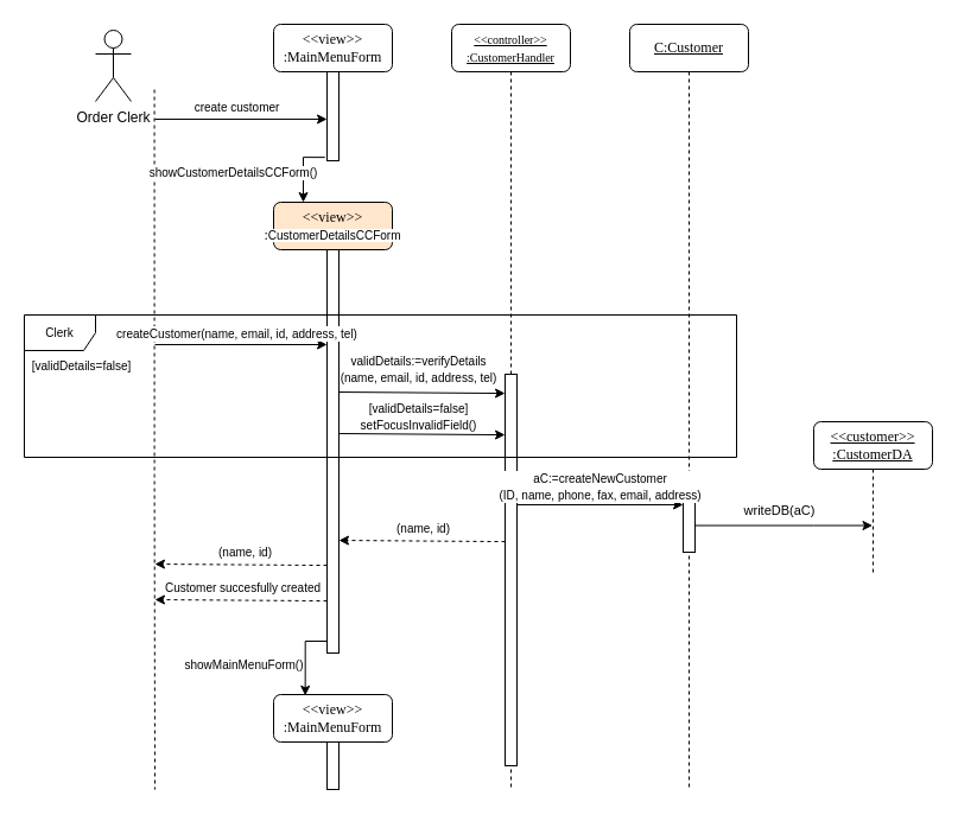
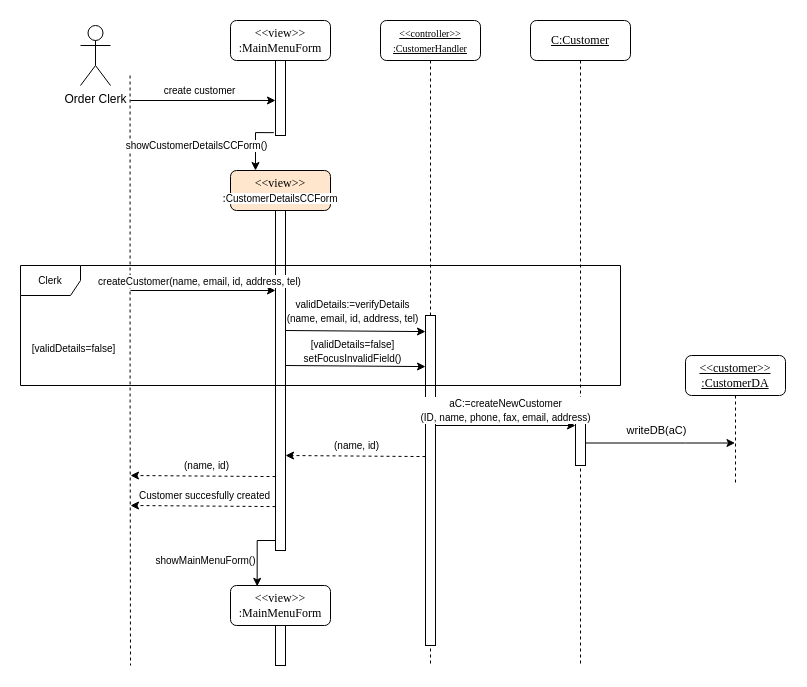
- <mxCell id="34" value="&lt;span style=&quot;font-size: 10px ; background-color: rgb(255 , 255 , 255)&quot;&gt;[validDetails=false]&lt;/span&gt;" style="text;html=1;align=center;verticalAlign=middle;resizable=0;points=[];autosize=1;strokeColor=none;fillColor=none;" parent="1" vertex="1"><mxGeometry x="20" y="295" width="95" height="25" as="geometry" /></mxCell>
+ <mxCell id="34" value="&lt;span style=&quot;font-size: 10px ; background-color: rgb(255 , 255 , 255)&quot;&gt;[validDetails=false]&lt;/span&gt;" style="text;html=1;align=center;verticalAlign=middle;resizable=0;points=[];autosize=1;strokeColor=none;fillColor=none;" parent="1" vertex="1"><mxGeometry x="25" y="335" width="95" height="25" as="geometry" /></mxCell>
